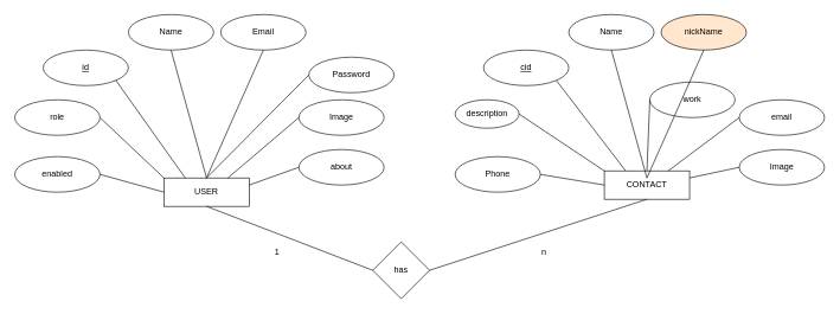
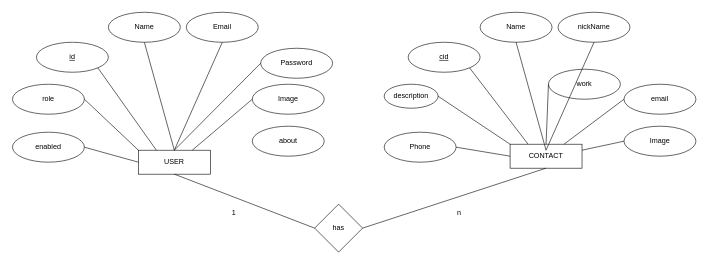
- <mxCell id="24" value="nickName" style="ellipse;whiteSpace=wrap;html=1;fillColor=#ffe6cc;" vertex="1" parent="1"><mxGeometry x="930" y="20" width="120" height="50" as="geometry" /></mxCell>
+ <mxCell id="24" value="nickName" style="ellipse;whiteSpace=wrap;html=1;" vertex="1" parent="1"><mxGeometry x="930" y="20" width="120" height="50" as="geometry" /></mxCell>
- <mxCell id="18" value="" style="endArrow=none;html=1;rounded=0;exitX=1;exitY=0.25;exitDx=0;exitDy=0;entryX=0;entryY=0.5;entryDx=0;entryDy=0;" edge="1" parent="1" source="2" target="10"><mxGeometry width="50" height="50" relative="1" as="geometry"><mxPoint x="330" y="270" as="sourcePoint" /><mxPoint x="430" y="185" as="targetPoint" /></mxGeometry></mxCell>
